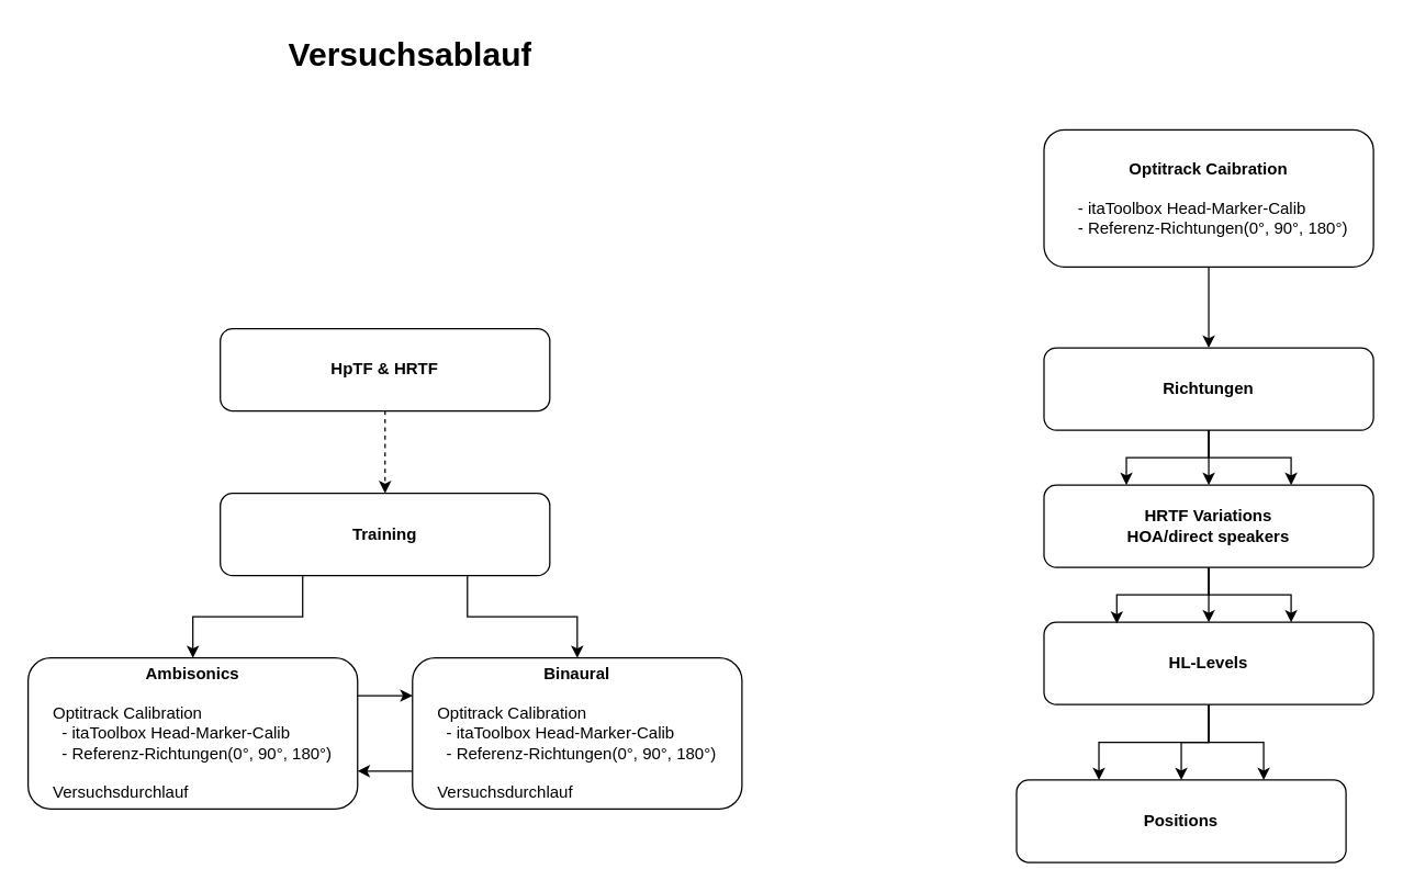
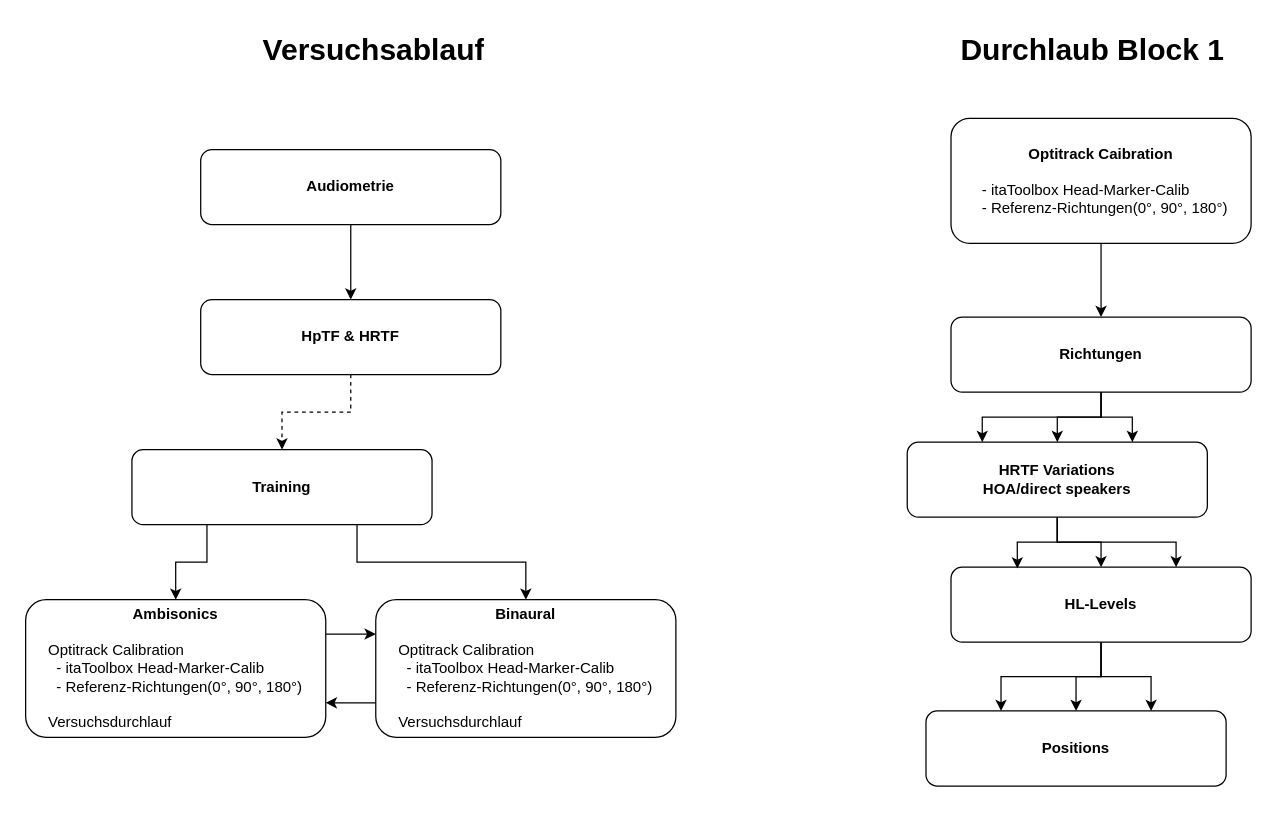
+ <mxCell id="29" value="&lt;h1&gt;Durchlaub Block 1&lt;/h1&gt;" style="text;html=1;spacing=5;spacingTop=-20;whiteSpace=wrap;overflow=hidden;rounded=0;" vertex="1" parent="1"><mxGeometry x="762.5" y="20" width="235" height="50" as="geometry" /></mxCell>
+ <mxCell id="3" value="Audiometrie" style="rounded=1;whiteSpace=wrap;html=1;fontStyle=1" parent="1" vertex="1"><mxGeometry x="160" y="119" width="240" height="60" as="geometry" /></mxCell>
+ <mxCell id="2" style="edgeStyle=orthogonalEdgeStyle;rounded=0;orthogonalLoop=1;jettySize=auto;html=1;exitX=0.5;exitY=1;exitDx=0;exitDy=0;entryX=0.5;entryY=0;entryDx=0;entryDy=0;" edge="1" parent="1" source="3" target="5"><mxGeometry relative="1" as="geometry" /></mxCell>
- <mxCell id="21" value="&lt;div&gt;HRTF Variations&lt;/div&gt;&lt;div&gt;HOA/direct speakers&lt;/div&gt;" style="rounded=1;whiteSpace=wrap;html=1;fontStyle=1" vertex="1" parent="1"><mxGeometry x="760" y="353" width="240" height="60" as="geometry" /></mxCell>
+ <mxCell id="21" value="&lt;div&gt;HRTF Variations&lt;/div&gt;&lt;div&gt;HOA/direct speakers&lt;/div&gt;" style="rounded=1;whiteSpace=wrap;html=1;fontStyle=1" vertex="1" parent="1"><mxGeometry x="725" y="353" width="240" height="60" as="geometry" /></mxCell>
- <mxCell id="8" value="&lt;b&gt;Training&lt;/b&gt;" style="rounded=1;whiteSpace=wrap;html=1;" parent="1" vertex="1"><mxGeometry x="160" y="359" width="240" height="60" as="geometry" /></mxCell>
+ <mxCell id="8" value="&lt;b&gt;Training&lt;/b&gt;" style="rounded=1;whiteSpace=wrap;html=1;" parent="1" vertex="1"><mxGeometry x="105" y="359" width="240" height="60" as="geometry" /></mxCell>
